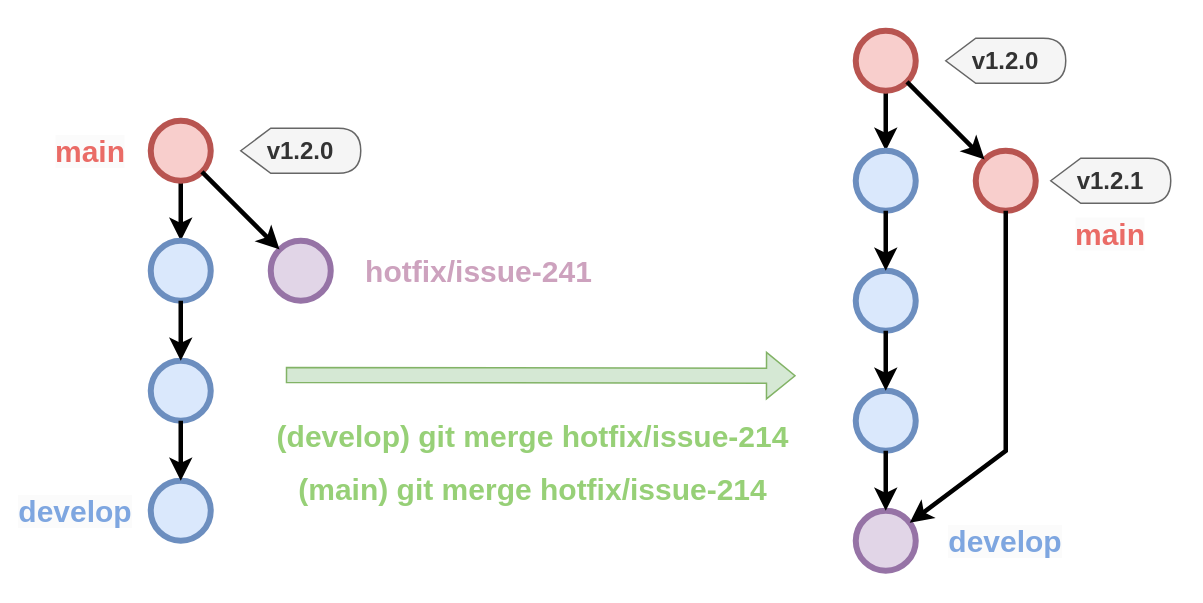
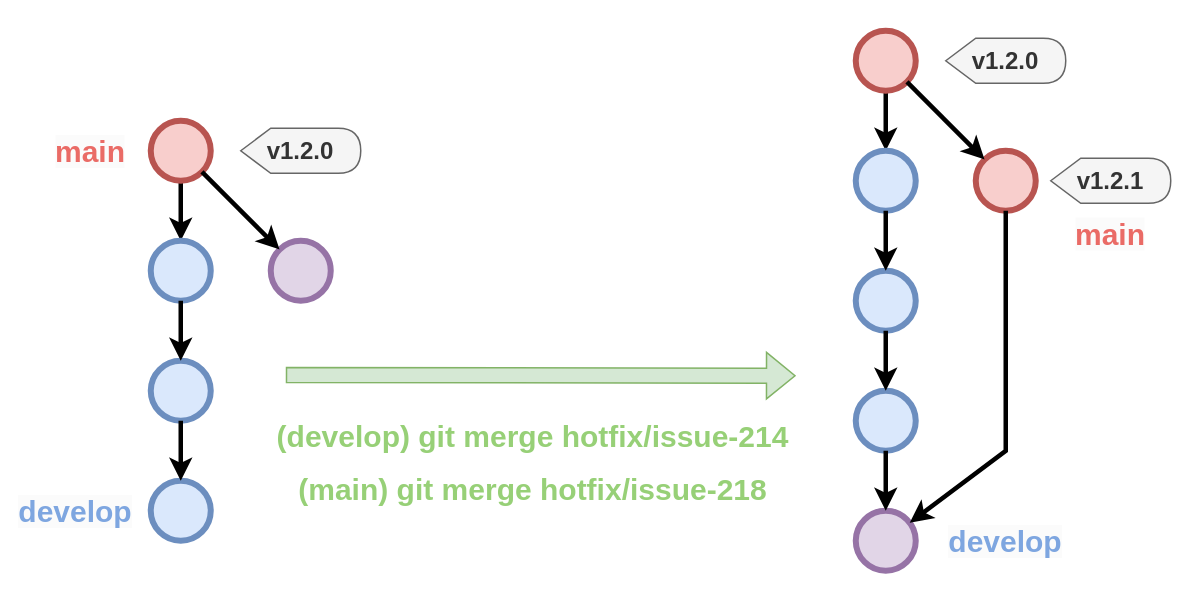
- <mxCell id="4" value="&lt;font color=&quot;#cda2be&quot; size=&quot;1&quot;&gt;&lt;b style=&quot;font-size: 20px;&quot;&gt;hotfix/issue-241&lt;/b&gt;&lt;/font&gt;" style="text;html=1;align=center;verticalAlign=middle;whiteSpace=wrap;rounded=0;opacity=40;" parent="1" vertex="1"><mxGeometry x="233.5" y="165" width="170" height="30" as="geometry" /></mxCell>
- <mxCell id="3" value="&lt;font size=&quot;1&quot; color=&quot;#97d077&quot; style=&quot;&quot;&gt;&lt;b style=&quot;font-size: 20px;&quot;&gt;(&lt;/b&gt;&lt;/font&gt;&lt;b style=&quot;color: rgb(151, 208, 119); font-size: 20px;&quot;&gt;main&lt;/b&gt;&lt;font size=&quot;1&quot; color=&quot;#97d077&quot; style=&quot;&quot;&gt;&lt;b style=&quot;font-size: 20px;&quot;&gt;) git merge&amp;nbsp;&lt;/b&gt;&lt;/font&gt;&lt;b style=&quot;color: rgb(151, 208, 119); font-size: 20px;&quot;&gt;hotfix/issue-214&lt;/b&gt;" style="text;html=1;align=center;verticalAlign=middle;whiteSpace=wrap;rounded=0;" parent="1" vertex="1"><mxGeometry x="170" y="310" width="370" height="30" as="geometry" /></mxCell>
+ <mxCell id="3" value="&lt;font size=&quot;1&quot; color=&quot;#97d077&quot; style=&quot;&quot;&gt;&lt;b style=&quot;font-size: 20px;&quot;&gt;(&lt;/b&gt;&lt;/font&gt;&lt;b style=&quot;color: rgb(151, 208, 119); font-size: 20px;&quot;&gt;main&lt;/b&gt;&lt;font size=&quot;1&quot; color=&quot;#97d077&quot; style=&quot;&quot;&gt;&lt;b style=&quot;font-size: 20px;&quot;&gt;) git merge&amp;nbsp;&lt;/b&gt;&lt;/font&gt;&lt;b style=&quot;color: rgb(151, 208, 119); font-size: 20px;&quot;&gt;hotfix/issue-218&lt;/b&gt;" style="text;html=1;align=center;verticalAlign=middle;whiteSpace=wrap;rounded=0;" parent="1" vertex="1"><mxGeometry x="170" y="310" width="370" height="30" as="geometry" /></mxCell>
